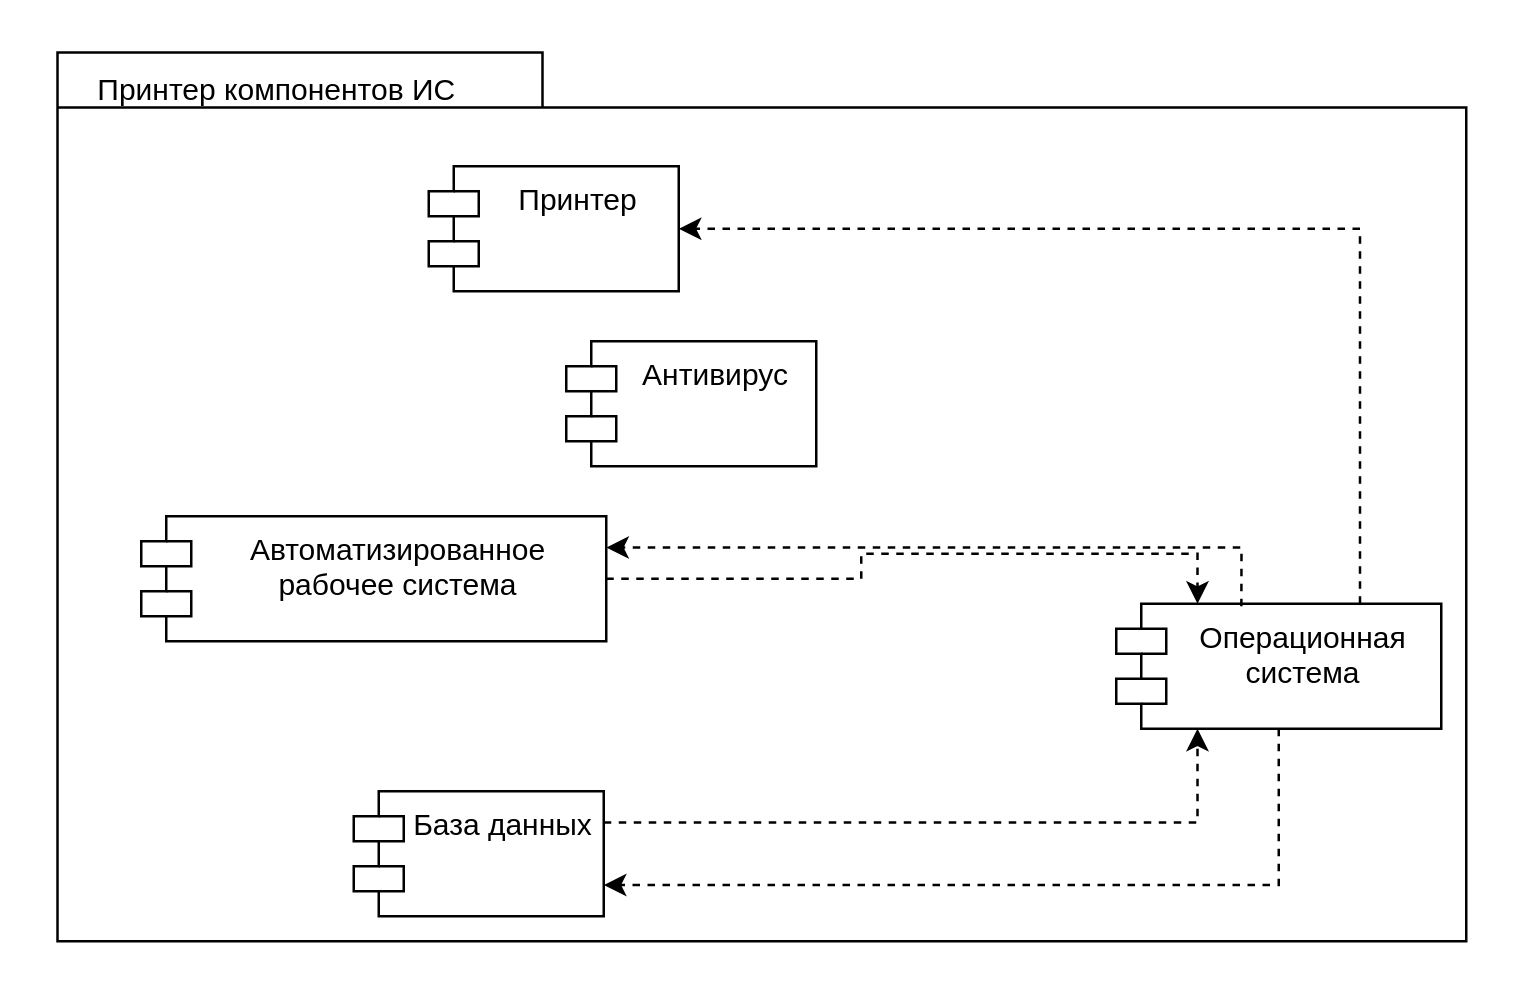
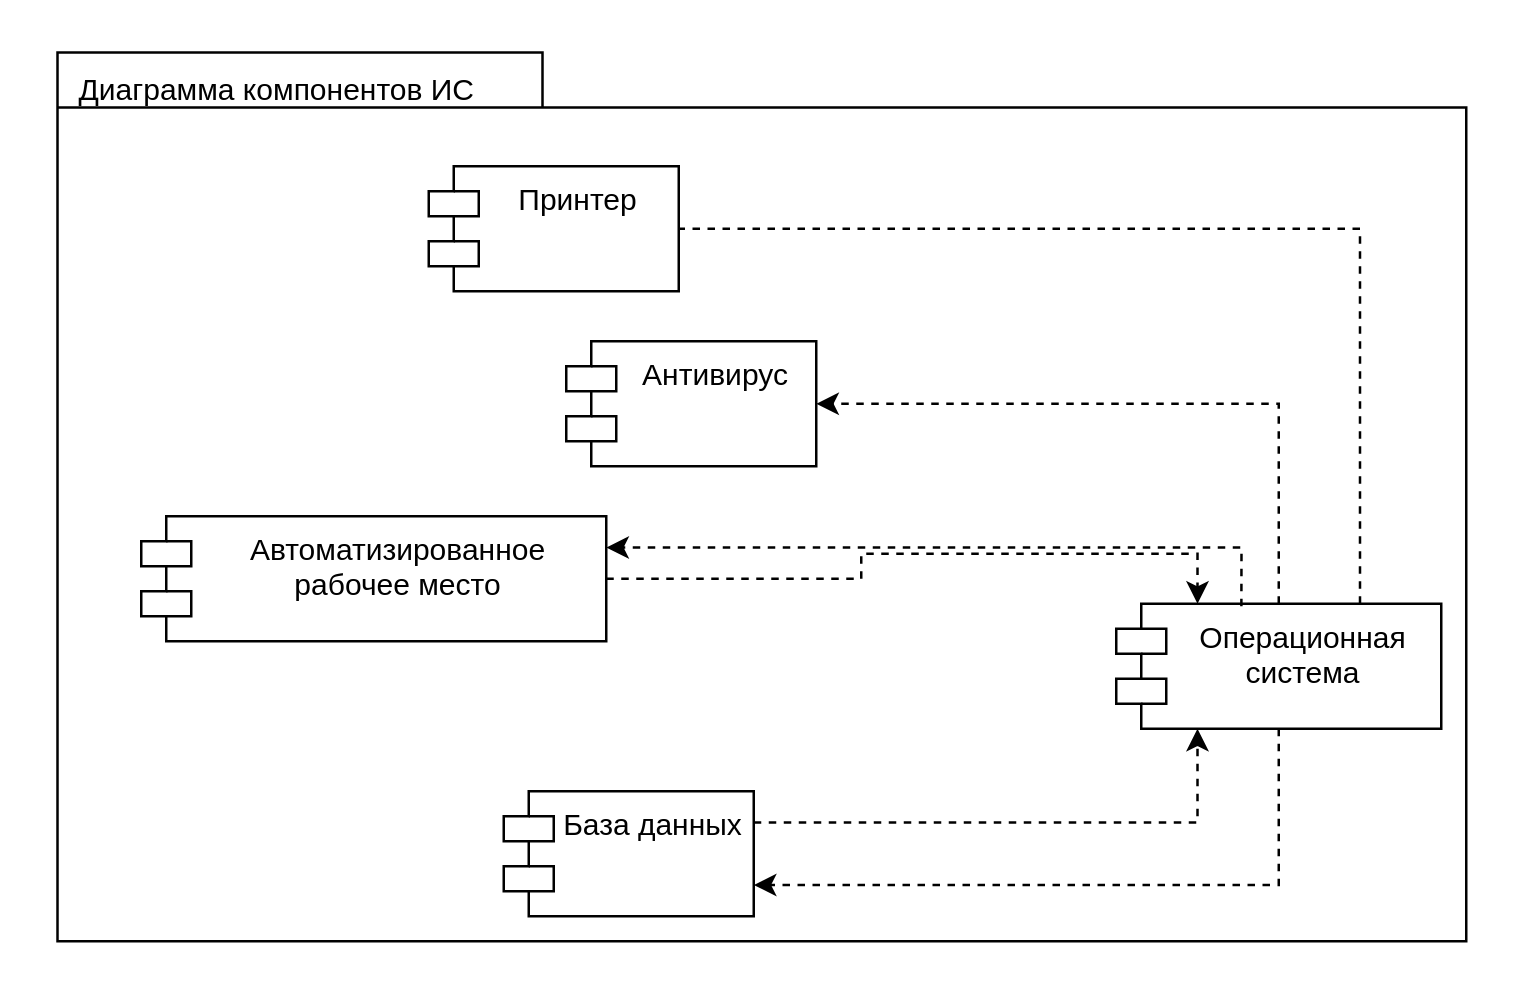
- <mxCell id="12" value="Принтер компонентов ИС" style="text;html=1;align=center;verticalAlign=middle;resizable=0;points=[];autosize=1;strokeColor=none;fillColor=none;" vertex="1" parent="1"><mxGeometry x="20" y="20.5" width="180" height="30" as="geometry" /></mxCell>
+ <mxCell id="12" value="Диаграмма компонентов ИС" style="text;html=1;align=center;verticalAlign=middle;resizable=0;points=[];autosize=1;strokeColor=none;fillColor=none;" vertex="1" parent="1"><mxGeometry x="20" y="20.5" width="180" height="30" as="geometry" /></mxCell>
- <mxCell id="4" style="edgeStyle=orthogonalEdgeStyle;rounded=0;orthogonalLoop=1;jettySize=auto;html=1;entryX=1;entryY=0.5;entryDx=0;entryDy=0;dashed=1;exitX=0.75;exitY=0;exitDx=0;exitDy=0;" parent="1" source="10" target="5" edge="1"><mxGeometry relative="1" as="geometry" /></mxCell>
+ <mxCell id="4" style="edgeStyle=orthogonalEdgeStyle;rounded=0;orthogonalLoop=1;jettySize=auto;html=1;entryX=1;entryY=0.5;entryDx=0;entryDy=0;dashed=1;exitX=0.75;exitY=0;exitDx=0;exitDy=0;endArrow=none;" parent="1" source="10" target="5" edge="1"><mxGeometry relative="1" as="geometry" /></mxCell>
+ <mxCell id="7" style="edgeStyle=orthogonalEdgeStyle;rounded=0;orthogonalLoop=1;jettySize=auto;html=1;exitX=0.5;exitY=0;exitDx=0;exitDy=0;dashed=1;entryX=1;entryY=0.5;entryDx=0;entryDy=0;" parent="1" source="10" target="8" edge="1"><mxGeometry relative="1" as="geometry" /></mxCell>
- <mxCell id="3" value="Автоматизированное рабочее система" style="shape=module;align=left;spacingLeft=20;align=center;verticalAlign=top;whiteSpace=wrap;html=1;" parent="1" vertex="1"><mxGeometry x="56" y="206" width="186" height="50" as="geometry" /></mxCell>
+ <mxCell id="3" value="Автоматизированное рабочее место" style="shape=module;align=left;spacingLeft=20;align=center;verticalAlign=top;whiteSpace=wrap;html=1;" parent="1" vertex="1"><mxGeometry x="56" y="206" width="186" height="50" as="geometry" /></mxCell>
- <mxCell id="6" value="База данных" style="shape=module;align=left;spacingLeft=20;align=center;verticalAlign=top;whiteSpace=wrap;html=1;" parent="1" vertex="1"><mxGeometry x="141" y="316" width="100" height="50" as="geometry" /></mxCell>
+ <mxCell id="6" value="База данных" style="shape=module;align=left;spacingLeft=20;align=center;verticalAlign=top;whiteSpace=wrap;html=1;" parent="1" vertex="1"><mxGeometry x="201" y="316" width="100" height="50" as="geometry" /></mxCell>
